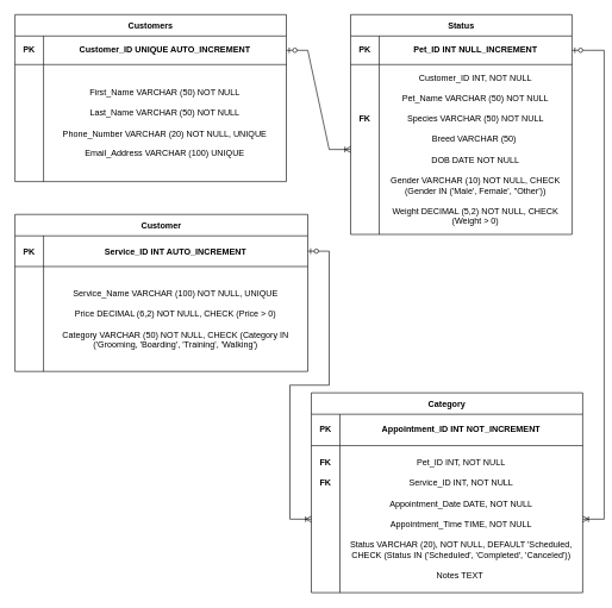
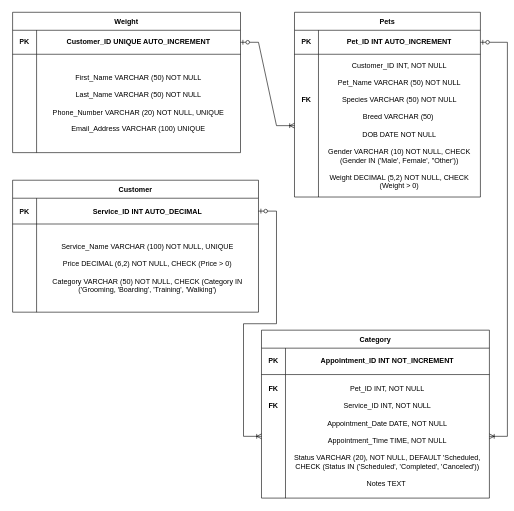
- <mxCell id="2" value="Customers" style="shape=table;startSize=30;container=1;collapsible=0;childLayout=tableLayout;fontStyle=1" vertex="1" parent="1"><mxGeometry x="20" y="20" width="380" height="234" as="geometry" /></mxCell>
+ <mxCell id="2" value="Weight" style="shape=table;startSize=30;container=1;collapsible=0;childLayout=tableLayout;fontStyle=1" vertex="1" parent="1"><mxGeometry x="20" y="20" width="380" height="234" as="geometry" /></mxCell>
- <mxCell id="9" value="Status" style="shape=table;startSize=30;container=1;collapsible=0;childLayout=tableLayout;fontStyle=1" vertex="1" parent="1"><mxGeometry x="490" y="20" width="310" height="308" as="geometry" /></mxCell>
+ <mxCell id="9" value="Pets" style="shape=table;startSize=30;container=1;collapsible=0;childLayout=tableLayout;fontStyle=1" vertex="1" parent="1"><mxGeometry x="490" y="20" width="310" height="308" as="geometry" /></mxCell>
- <mxCell id="12" value="&lt;b&gt;Pet_ID INT NULL_INCREMENT&lt;/b&gt;" style="shape=partialRectangle;html=1;whiteSpace=wrap;connectable=0;strokeColor=inherit;overflow=hidden;fillColor=none;top=0;left=0;bottom=0;right=0;pointerEvents=1;" vertex="1" parent="10"><mxGeometry x="40" width="270" height="40" as="geometry"><mxRectangle width="270" height="40" as="alternateBounds" /></mxGeometry></mxCell>
+ <mxCell id="12" value="&lt;b&gt;Pet_ID INT AUTO_INCREMENT&lt;/b&gt;" style="shape=partialRectangle;html=1;whiteSpace=wrap;connectable=0;strokeColor=inherit;overflow=hidden;fillColor=none;top=0;left=0;bottom=0;right=0;pointerEvents=1;" vertex="1" parent="10"><mxGeometry x="40" width="270" height="40" as="geometry"><mxRectangle width="270" height="40" as="alternateBounds" /></mxGeometry></mxCell>
- <mxCell id="19" value="&lt;b&gt;Service_ID INT AUTO_INCREMENT&lt;/b&gt;" style="shape=partialRectangle;html=1;whiteSpace=wrap;connectable=0;strokeColor=inherit;overflow=hidden;fillColor=none;top=0;left=0;bottom=0;right=0;pointerEvents=1;" vertex="1" parent="17"><mxGeometry x="40" width="370" height="43" as="geometry"><mxRectangle width="370" height="43" as="alternateBounds" /></mxGeometry></mxCell>
+ <mxCell id="19" value="&lt;b&gt;Service_ID INT AUTO_DECIMAL&lt;/b&gt;" style="shape=partialRectangle;html=1;whiteSpace=wrap;connectable=0;strokeColor=inherit;overflow=hidden;fillColor=none;top=0;left=0;bottom=0;right=0;pointerEvents=1;" vertex="1" parent="17"><mxGeometry x="40" width="370" height="43" as="geometry"><mxRectangle width="370" height="43" as="alternateBounds" /></mxGeometry></mxCell>
